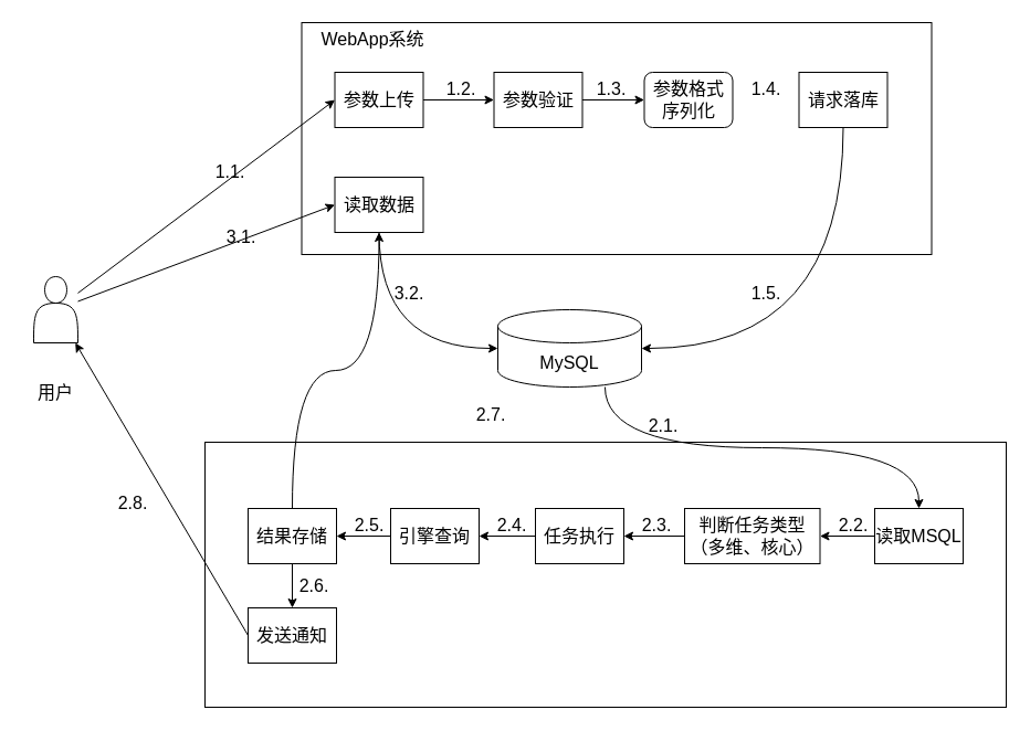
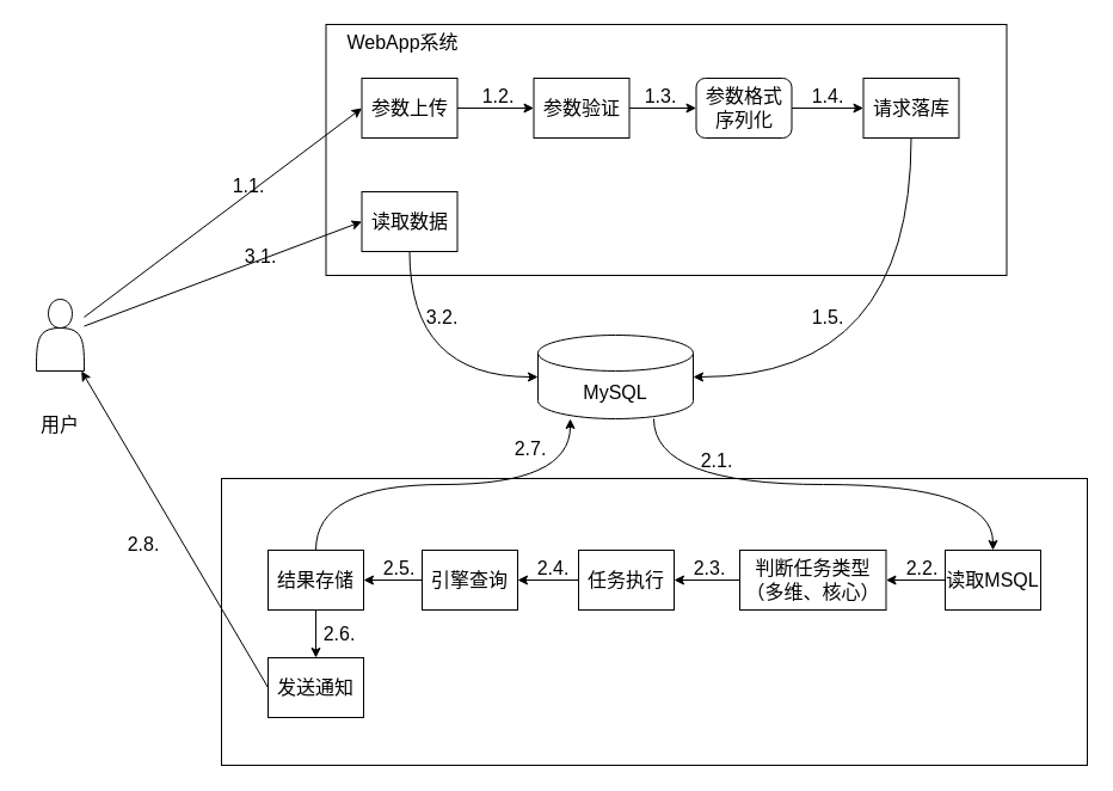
+ <mxCell id="10" style="edgeStyle=none;rounded=0;orthogonalLoop=1;jettySize=auto;html=1;fontSize=16;" edge="1" parent="1" source="11" target="13"><mxGeometry relative="1" as="geometry" /></mxCell>
- <mxCell id="26" style="edgeStyle=orthogonalEdgeStyle;rounded=0;orthogonalLoop=1;jettySize=auto;html=1;exitX=0.5;exitY=0;exitDx=0;exitDy=0;curved=1;fontSize=16;" edge="1" parent="1" source="27" target="31"><mxGeometry relative="1" as="geometry" /></mxCell>
+ <mxCell id="26" style="edgeStyle=orthogonalEdgeStyle;rounded=0;orthogonalLoop=1;jettySize=auto;html=1;entryX=0.208;entryY=1;entryDx=0;entryDy=0;entryPerimeter=0;exitX=0.5;exitY=0;exitDx=0;exitDy=0;curved=1;fontSize=16;" edge="1" parent="1" source="27" target="14"><mxGeometry relative="1" as="geometry" /></mxCell>
